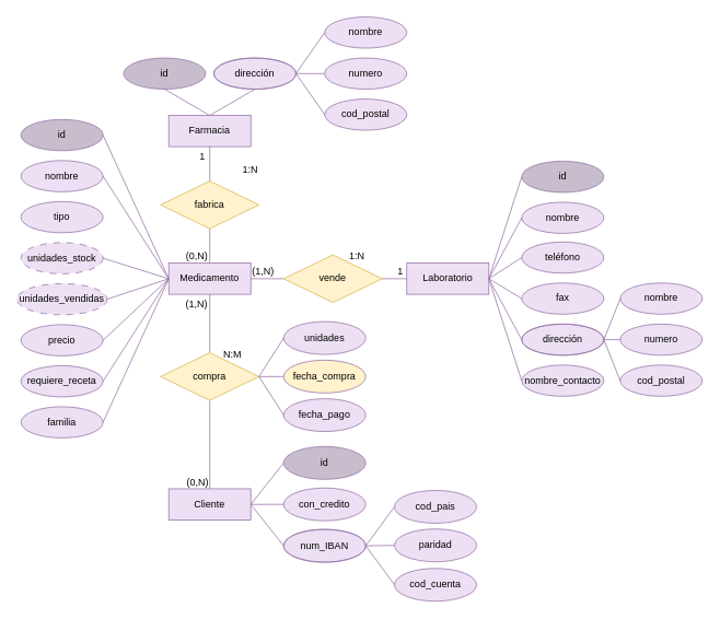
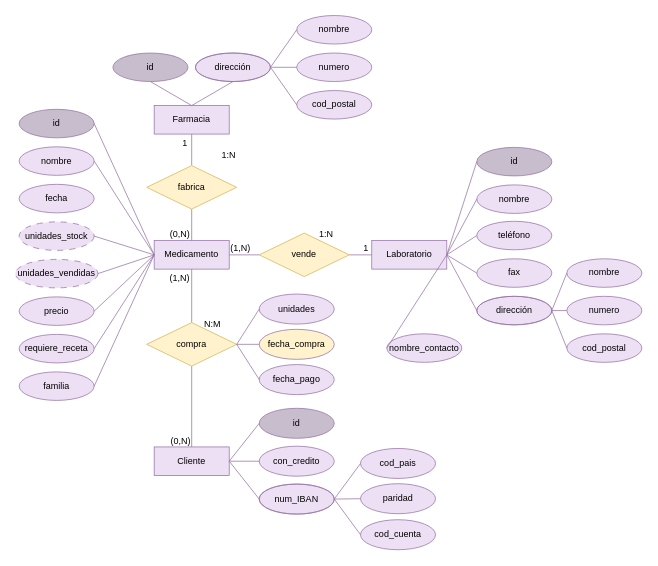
- <mxCell id="10" value="tipo" style="ellipse;whiteSpace=wrap;html=1;align=center;fillColor=#EDE0F4;strokeColor=#9673a6;" parent="1" vertex="1"><mxGeometry x="25" y="245" width="100" height="38" as="geometry" /></mxCell>
+ <mxCell id="10" value="fecha" style="ellipse;whiteSpace=wrap;html=1;align=center;fillColor=#EDE0F4;strokeColor=#9673a6;" parent="1" vertex="1"><mxGeometry x="25" y="245" width="100" height="38" as="geometry" /></mxCell>
- <mxCell id="60" value="nombre_contacto" style="ellipse;whiteSpace=wrap;html=1;align=center;fillColor=#EDE0F4;strokeColor=#9673a6;" parent="1" vertex="1"><mxGeometry x="635" y="444.25" width="100" height="38" as="geometry" /></mxCell>
+ <mxCell id="60" value="nombre_contacto" style="ellipse;whiteSpace=wrap;html=1;align=center;fillColor=#EDE0F4;strokeColor=#9673a6;" parent="1" vertex="1"><mxGeometry x="515" y="444.25" width="100" height="38" as="geometry" /></mxCell>
